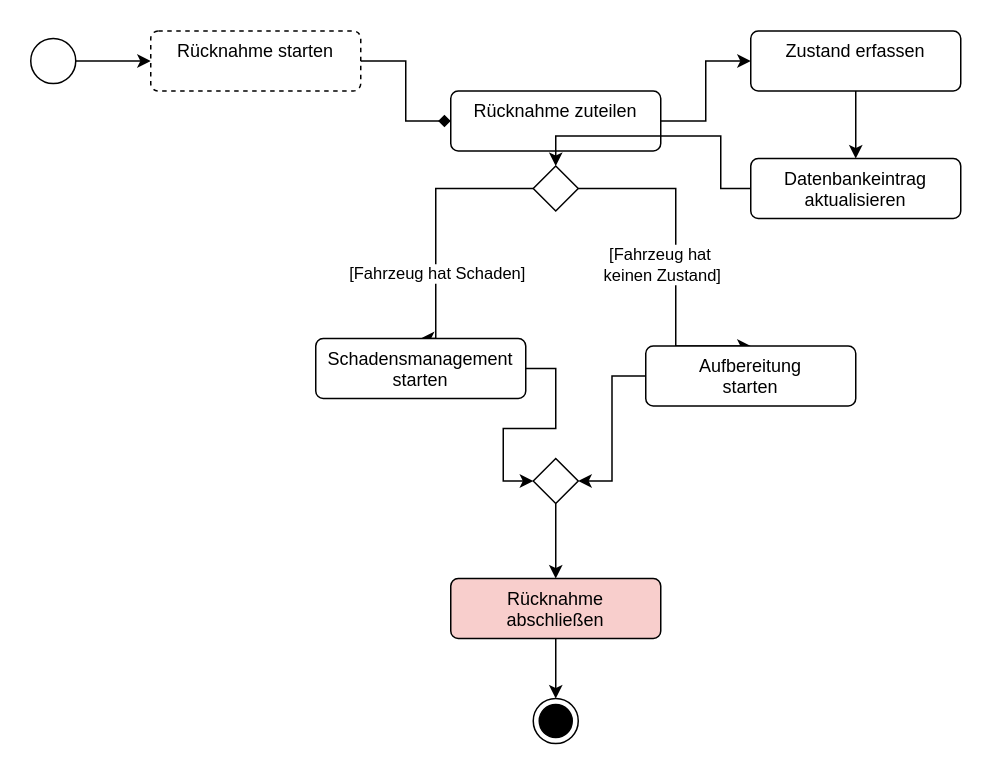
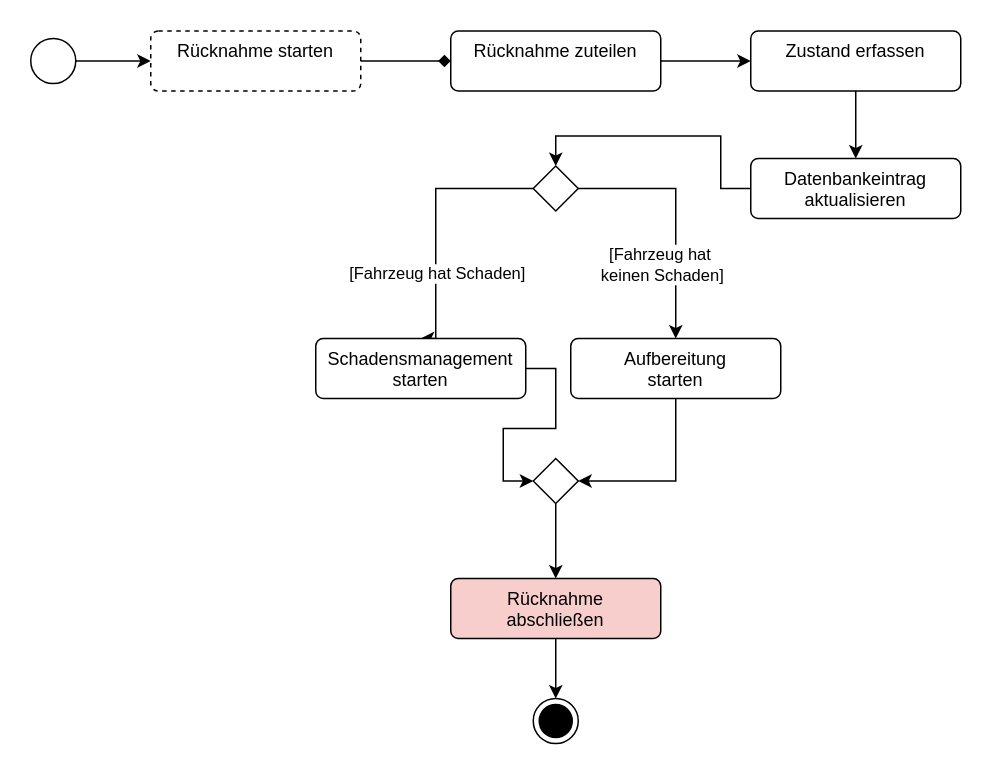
- <mxCell id="6" value="Rücknahme zuteilen" style="html=1;align=center;verticalAlign=top;rounded=1;absoluteArcSize=1;arcSize=10;dashed=0;whiteSpace=wrap;" vertex="1" parent="1"><mxGeometry x="300" y="60" width="140" height="40" as="geometry" /></mxCell>
+ <mxCell id="6" value="Rücknahme zuteilen" style="html=1;align=center;verticalAlign=top;rounded=1;absoluteArcSize=1;arcSize=10;dashed=0;whiteSpace=wrap;" vertex="1" parent="1"><mxGeometry x="300" y="20" width="140" height="40" as="geometry" /></mxCell>
- <mxCell id="20" value="[Fahrzeug hat&amp;nbsp;&lt;div&gt;keinen Zustand]&lt;/div&gt;" style="edgeLabel;html=1;align=center;verticalAlign=middle;resizable=0;points=[];" vertex="1" connectable="0" parent="1"><mxGeometry x="440" y="175" as="geometry" /></mxCell>
+ <mxCell id="20" value="[Fahrzeug hat&amp;nbsp;&lt;div&gt;keinen Schaden]&lt;/div&gt;" style="edgeLabel;html=1;align=center;verticalAlign=middle;resizable=0;points=[];" vertex="1" connectable="0" parent="1"><mxGeometry x="440" y="175" as="geometry" /></mxCell>
- <mxCell id="17" value="Aufbereitung&lt;div&gt;starten&lt;/div&gt;" style="html=1;align=center;verticalAlign=top;rounded=1;absoluteArcSize=1;arcSize=10;dashed=0;whiteSpace=wrap;" vertex="1" parent="1"><mxGeometry x="430" y="230" width="140" height="40" as="geometry" /></mxCell>
+ <mxCell id="17" value="Aufbereitung&lt;div&gt;starten&lt;/div&gt;" style="html=1;align=center;verticalAlign=top;rounded=1;absoluteArcSize=1;arcSize=10;dashed=0;whiteSpace=wrap;" vertex="1" parent="1"><mxGeometry x="380" y="225" width="140" height="40" as="geometry" /></mxCell>
